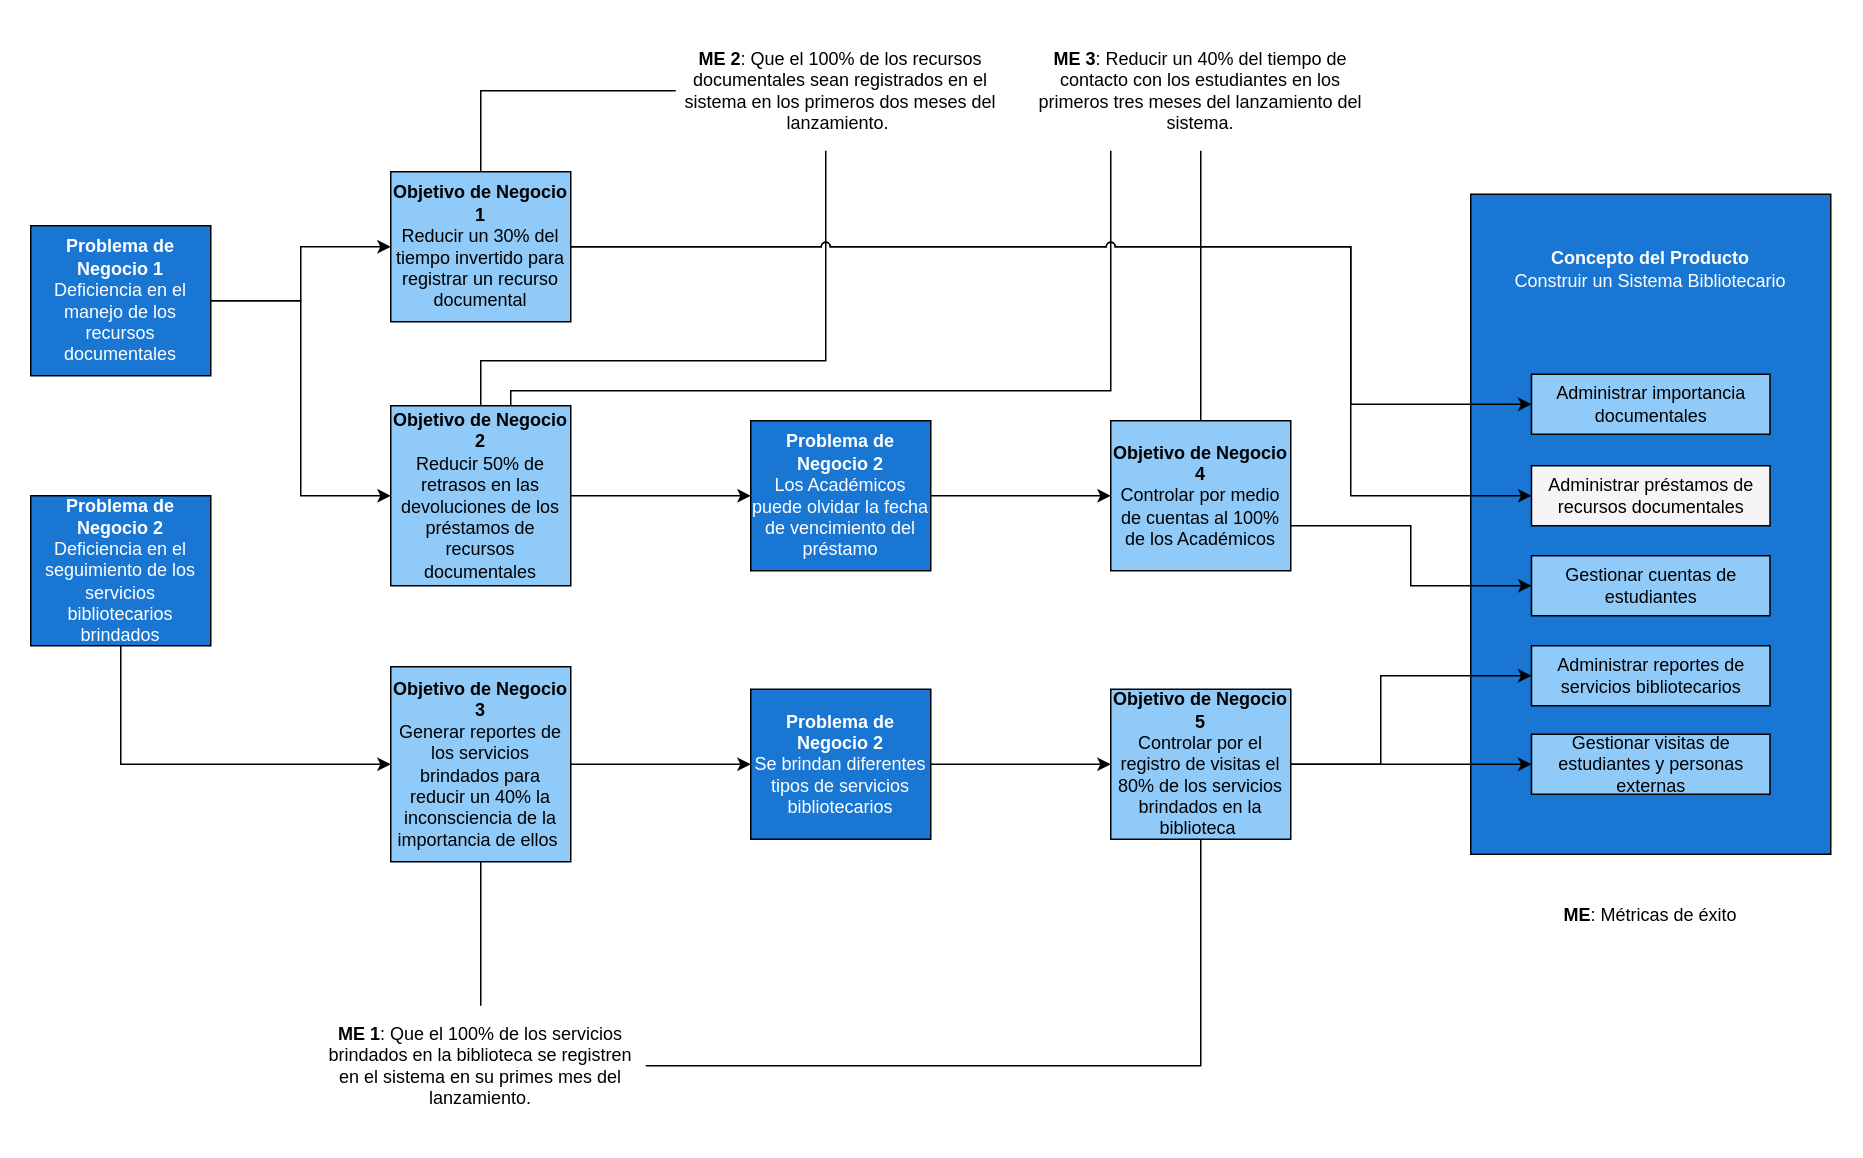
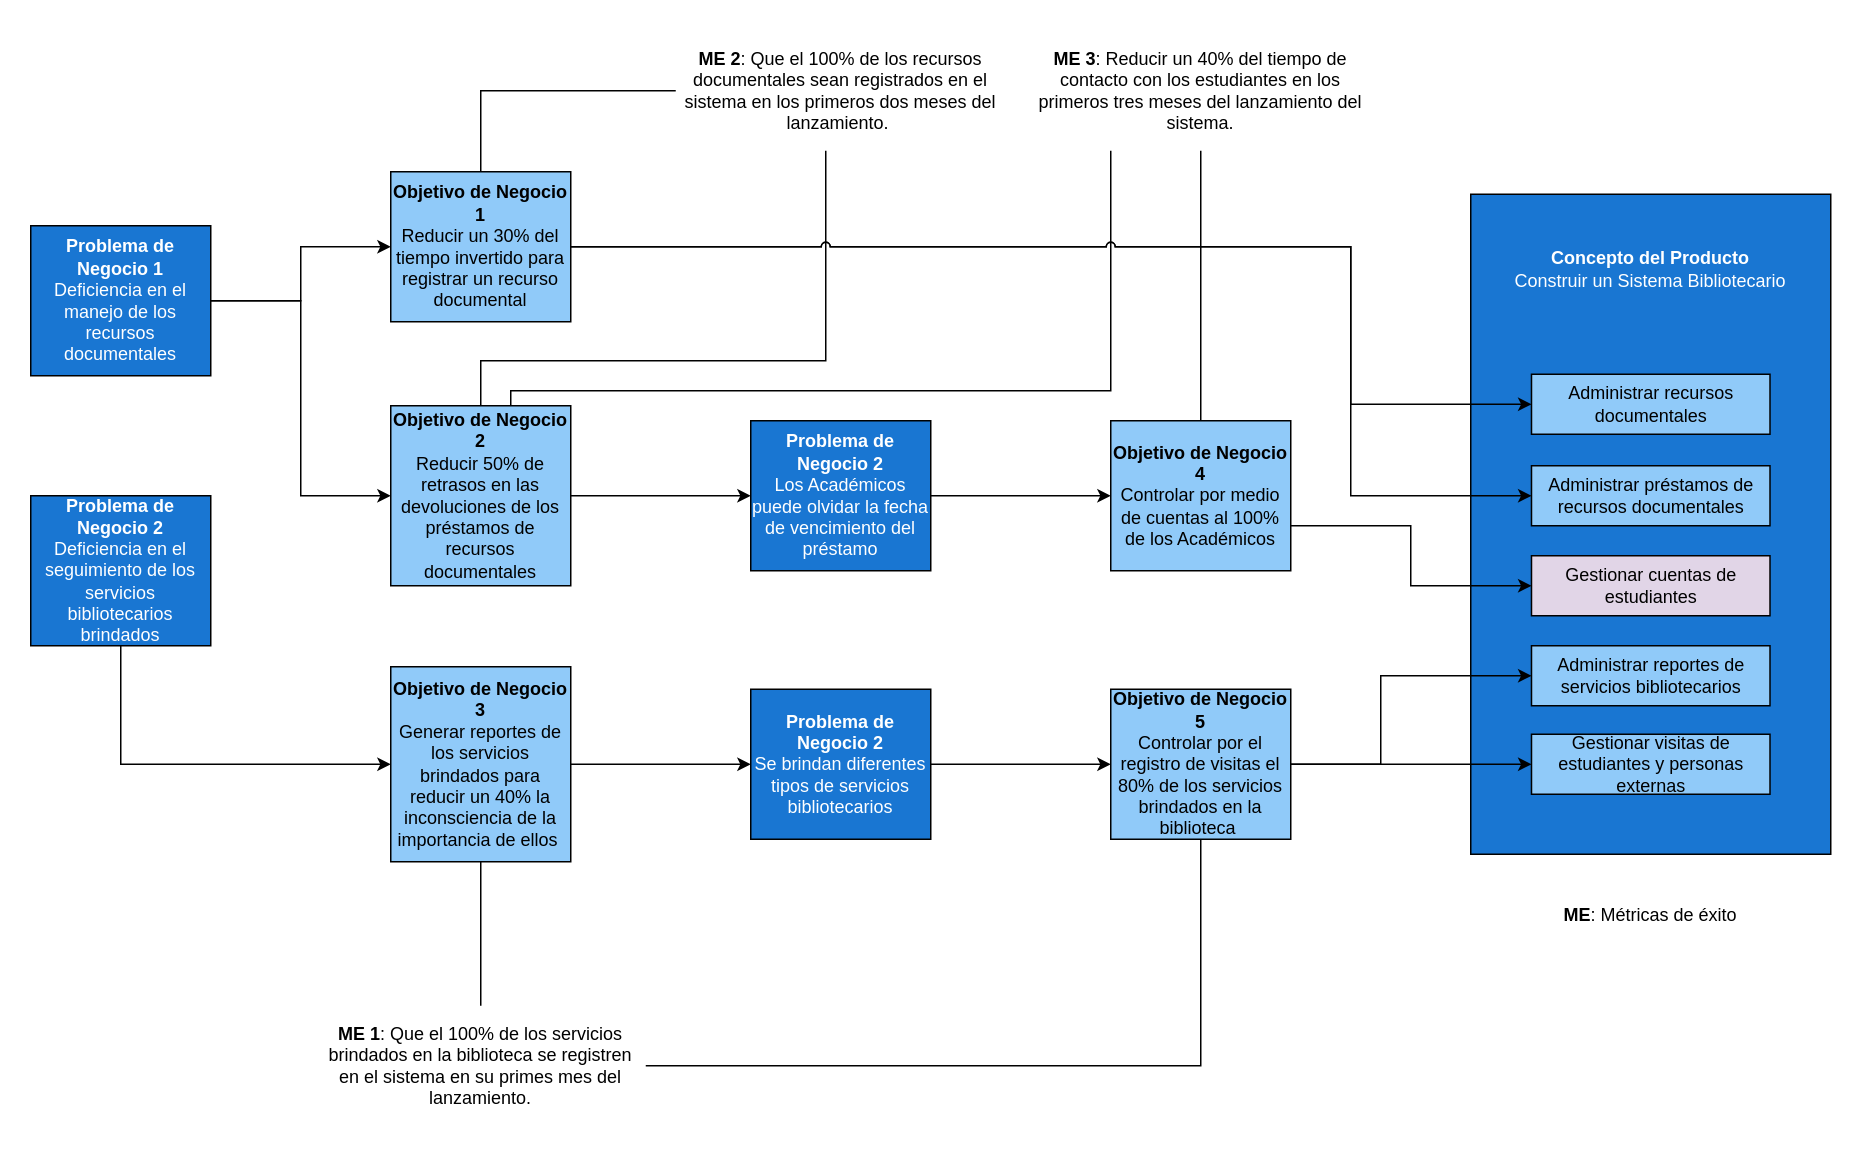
- <mxCell id="30" value="Administrar importancia documentales" style="rounded=0;whiteSpace=wrap;html=1;fillColor=#90CAF9;labelBackgroundColor=none;" parent="1" vertex="1"><mxGeometry x="1020.5" y="249" width="159" height="40" as="geometry" /></mxCell>
+ <mxCell id="30" value="Administrar recursos documentales" style="rounded=0;whiteSpace=wrap;html=1;fillColor=#90CAF9;labelBackgroundColor=none;" parent="1" vertex="1"><mxGeometry x="1020.5" y="249" width="159" height="40" as="geometry" /></mxCell>
- <mxCell id="33" value="Administrar préstamos de recursos documentales" style="rounded=0;whiteSpace=wrap;html=1;fillColor=#f5f5f5;labelBackgroundColor=none;" parent="1" vertex="1"><mxGeometry x="1020.5" y="310" width="159" height="40" as="geometry" /></mxCell>
+ <mxCell id="33" value="Administrar préstamos de recursos documentales" style="rounded=0;whiteSpace=wrap;html=1;fillColor=#90CAF9;labelBackgroundColor=none;" parent="1" vertex="1"><mxGeometry x="1020.5" y="310" width="159" height="40" as="geometry" /></mxCell>
- <mxCell id="34" value="Gestionar cuentas de estudiantes" style="rounded=0;whiteSpace=wrap;html=1;fillColor=#90CAF9;labelBackgroundColor=none;" parent="1" vertex="1"><mxGeometry x="1020.5" y="370" width="159" height="40" as="geometry" /></mxCell>
+ <mxCell id="34" value="Gestionar cuentas de estudiantes" style="rounded=0;whiteSpace=wrap;html=1;fillColor=#e1d5e7;labelBackgroundColor=none;" parent="1" vertex="1"><mxGeometry x="1020.5" y="370" width="159" height="40" as="geometry" /></mxCell>
